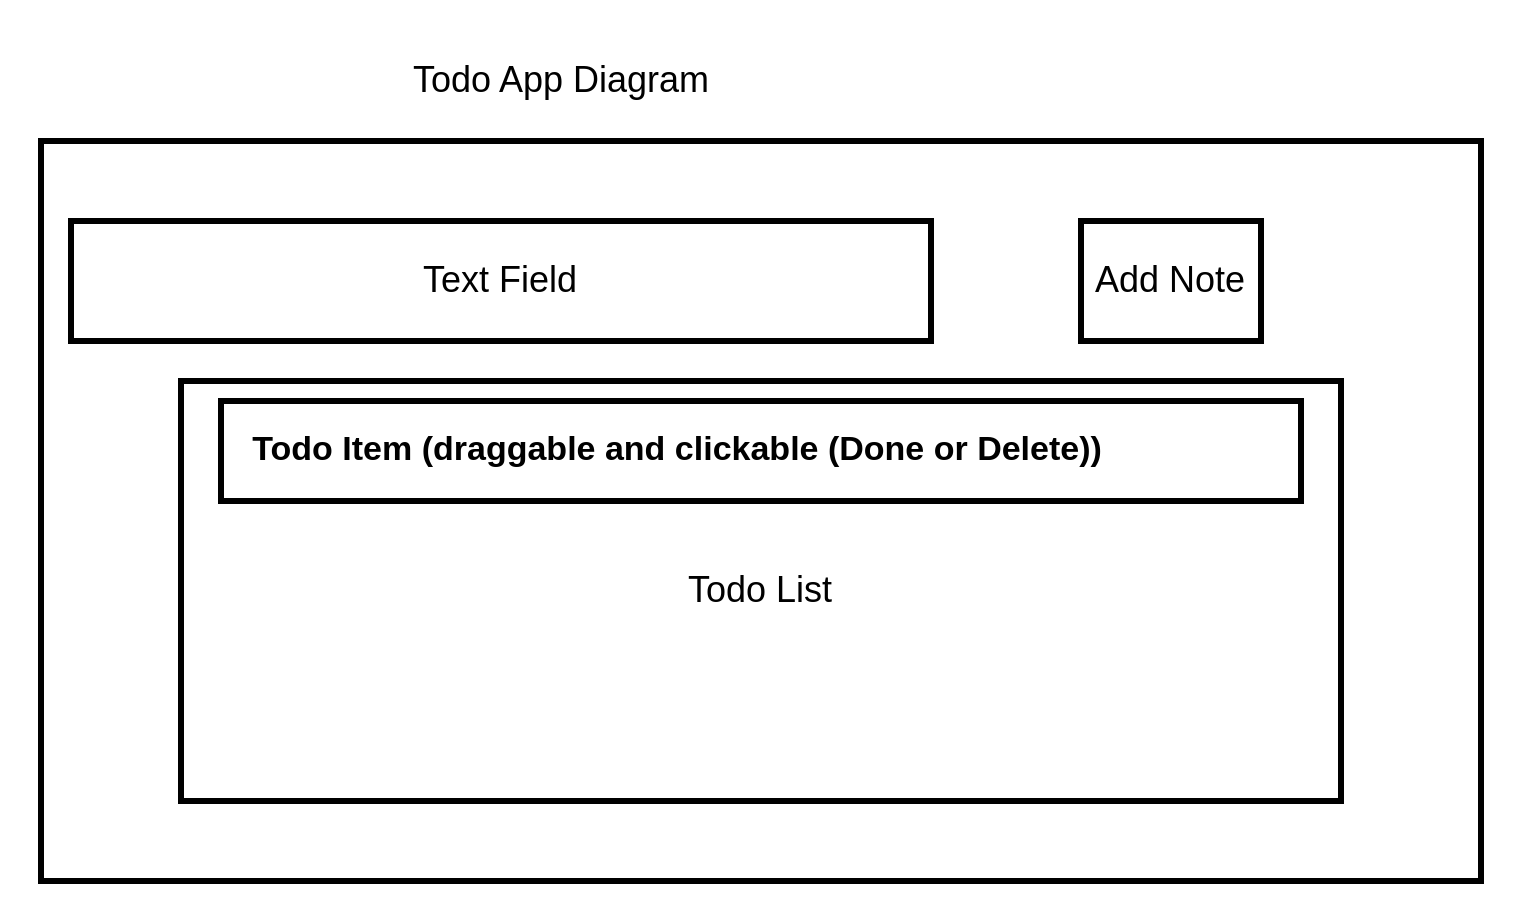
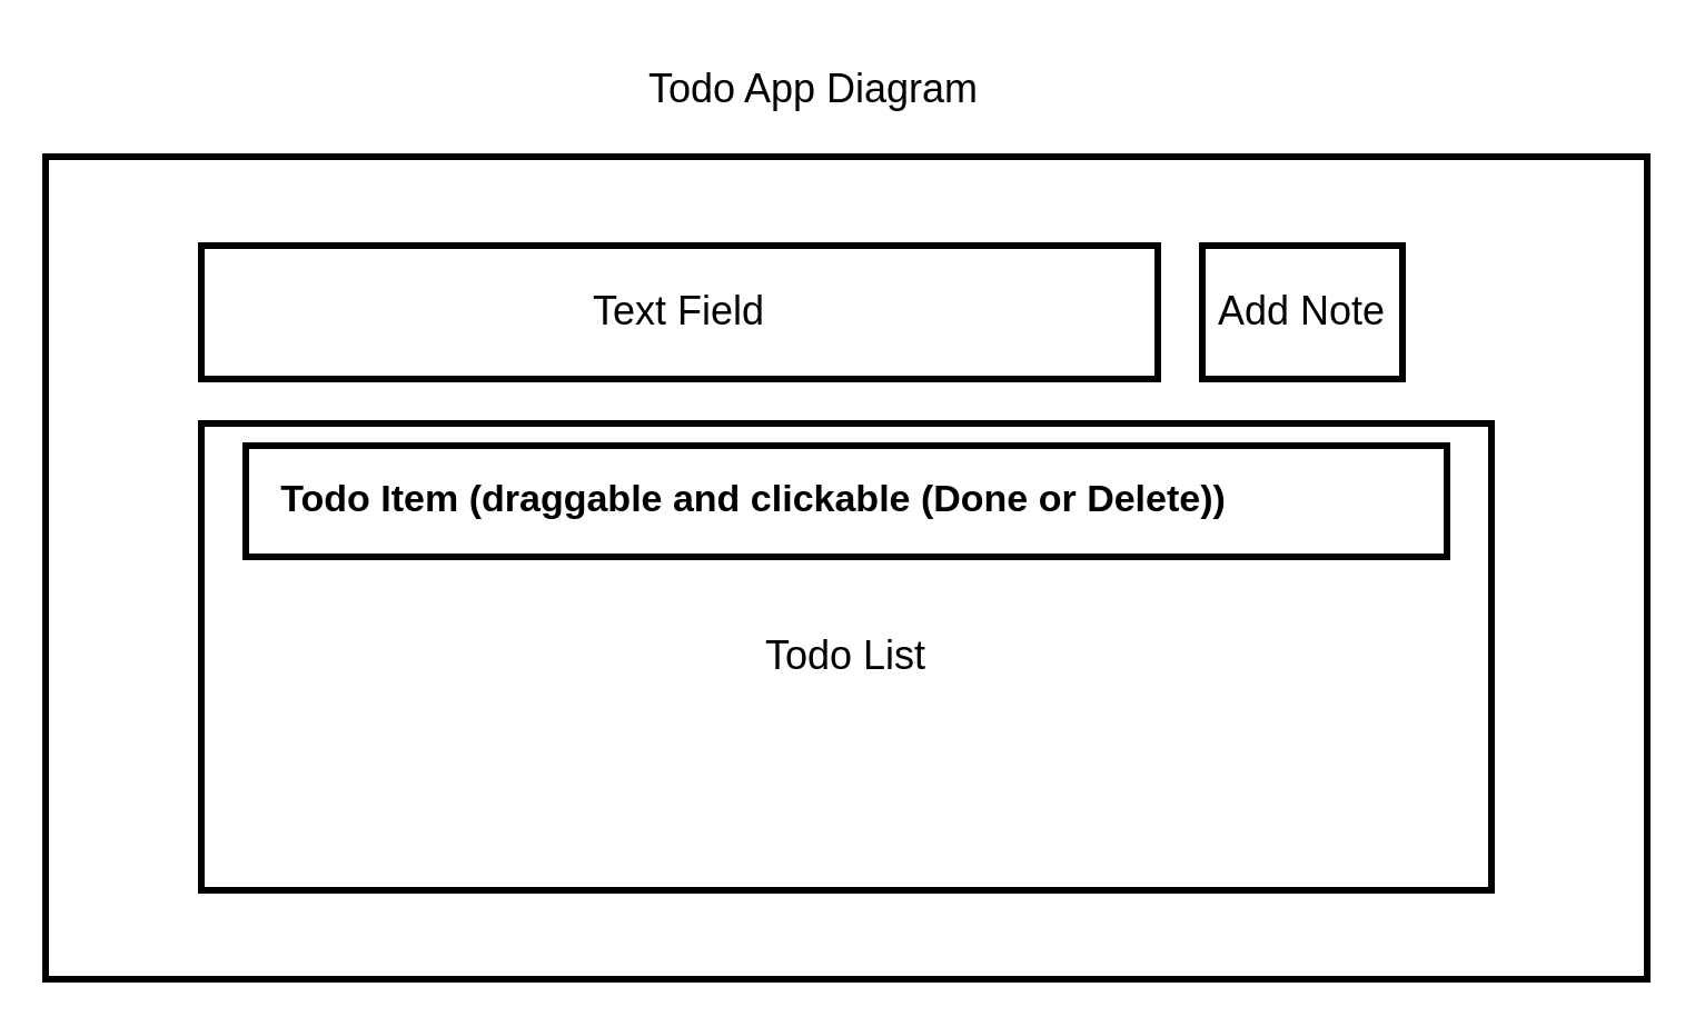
- <mxCell id="2" value="&lt;font style=&quot;font-size: 18px;&quot;&gt;Todo App Diagram&lt;/font&gt;" style="text;html=1;align=center;verticalAlign=middle;resizable=0;points=[];autosize=1;strokeColor=none;fillColor=none;strokeWidth=3;" vertex="1" parent="1"><mxGeometry x="195" y="20" width="170" height="40" as="geometry" /></mxCell>
+ <mxCell id="2" value="&lt;font style=&quot;font-size: 18px;&quot;&gt;Todo App Diagram&lt;/font&gt;" style="text;html=1;align=center;verticalAlign=middle;resizable=0;points=[];autosize=1;strokeColor=none;fillColor=none;strokeWidth=3;" vertex="1" parent="1"><mxGeometry x="280" y="20" width="170" height="40" as="geometry" /></mxCell>
- <mxCell id="5" value="&lt;font style=&quot;font-size: 18px;&quot;&gt;Text Field&lt;/font&gt;" style="whiteSpace=wrap;html=1;strokeWidth=3;" vertex="1" parent="1"><mxGeometry x="35" y="110" width="430" height="60" as="geometry" /></mxCell>
+ <mxCell id="5" value="&lt;font style=&quot;font-size: 18px;&quot;&gt;Text Field&lt;/font&gt;" style="whiteSpace=wrap;html=1;strokeWidth=3;" vertex="1" parent="1"><mxGeometry x="90" y="110" width="430" height="60" as="geometry" /></mxCell>
